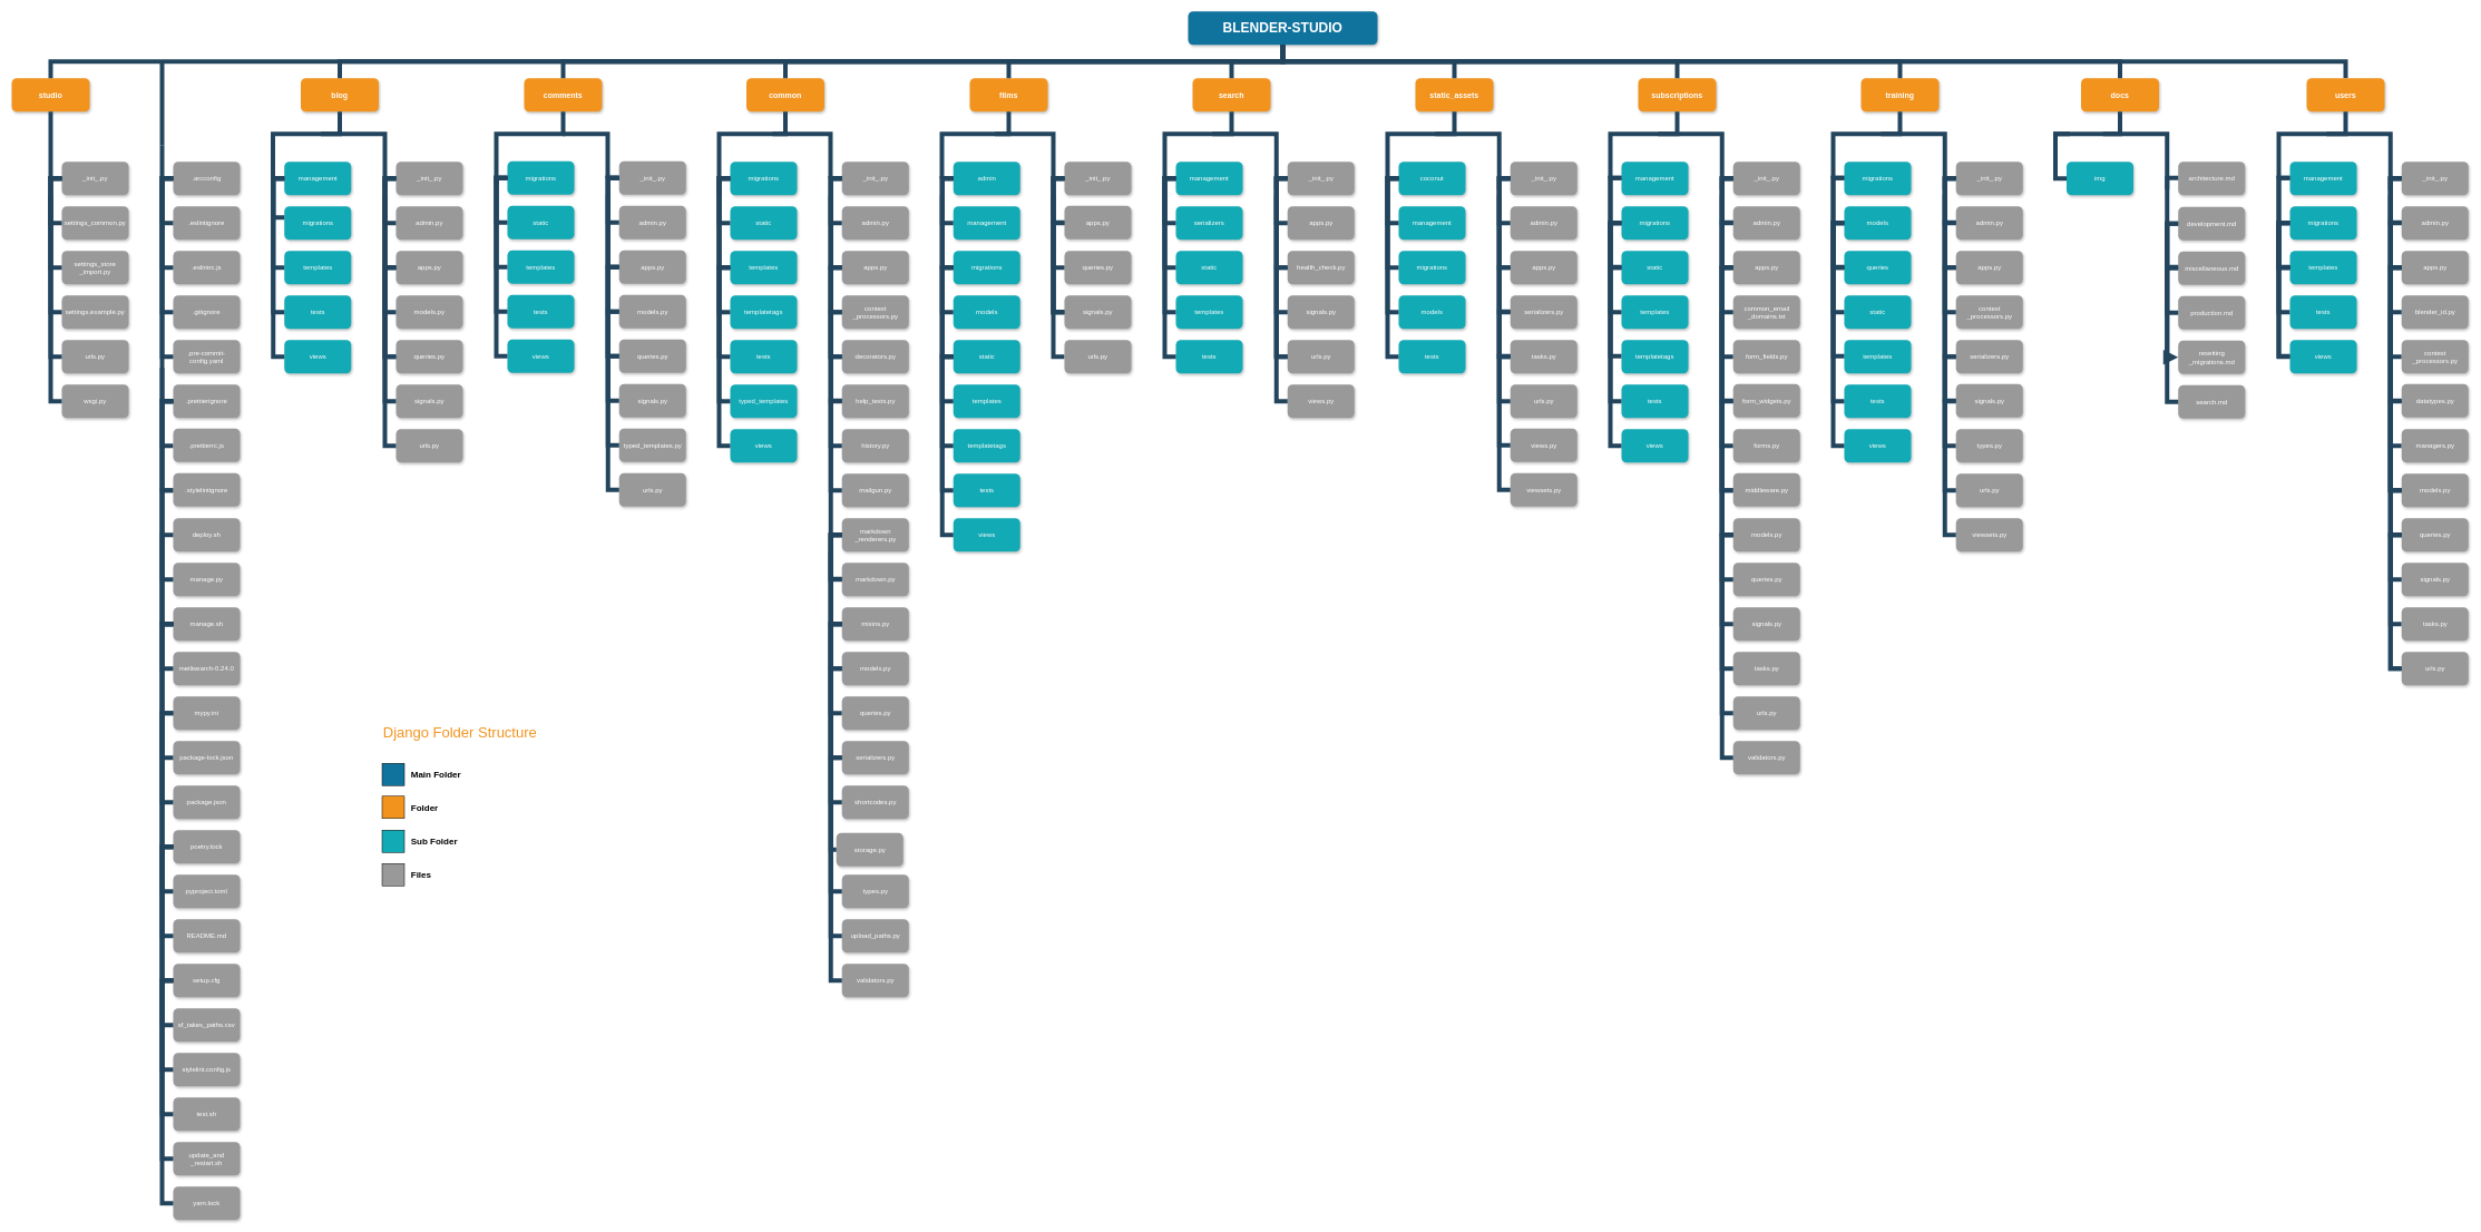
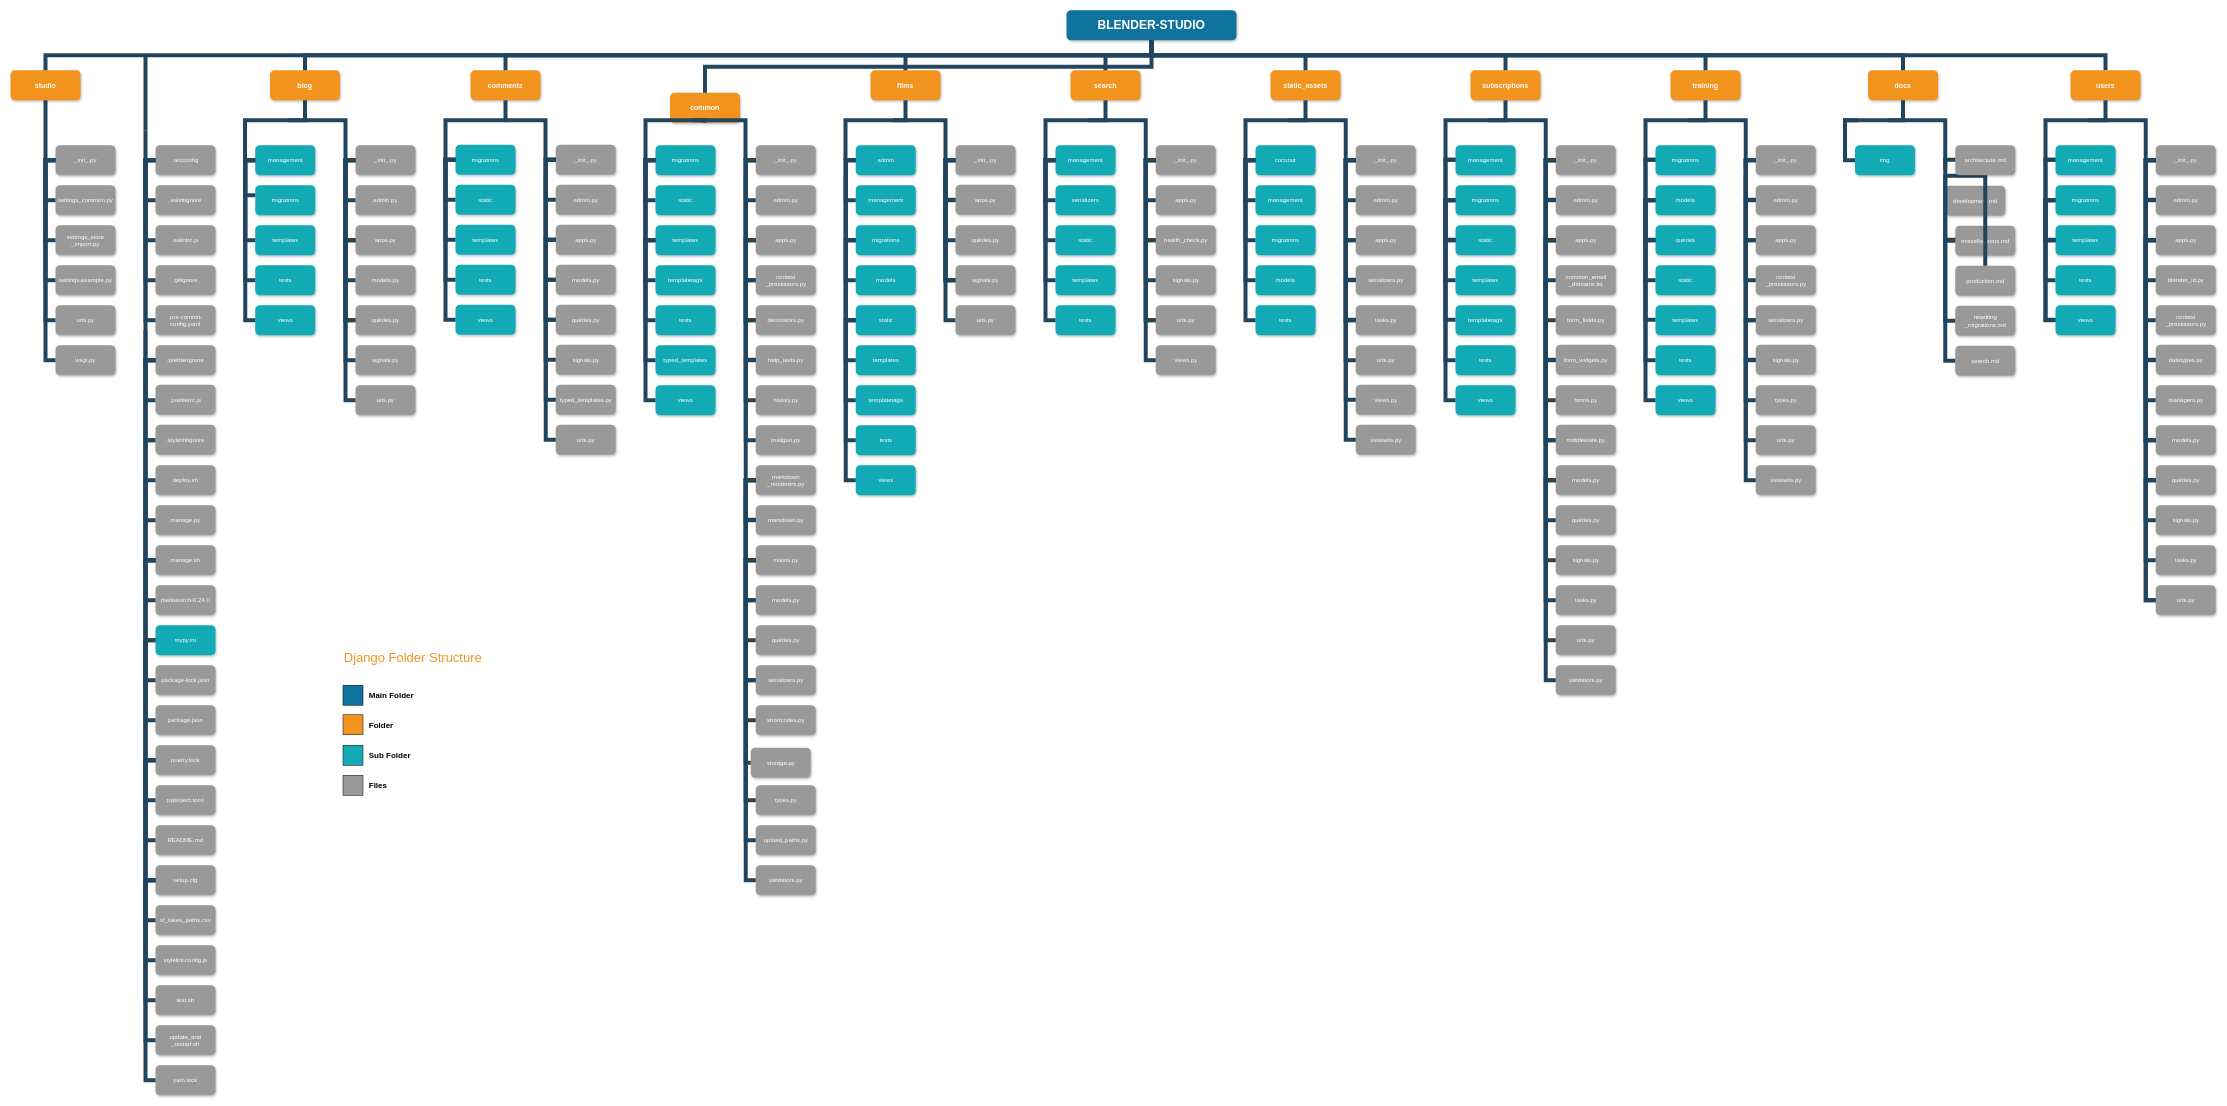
- <mxCell id="8" value="common" style="whiteSpace=wrap;rounded=1;fillColor=#F2931E;strokeColor=none;shadow=1;fontColor=#FFFFFF;fontStyle=1;fontSize=14" parent="1" vertex="1"><mxGeometry x="1339" y="140" width="140" height="60" as="geometry" /></mxCell>
+ <mxCell id="8" value="common" style="whiteSpace=wrap;rounded=1;fillColor=#F2931E;strokeColor=none;shadow=1;fontColor=#FFFFFF;fontStyle=1;fontSize=14" parent="1" vertex="1"><mxGeometry x="1339" y="185" width="140" height="60" as="geometry" /></mxCell>
- <mxCell id="92" value="development.md" style="whiteSpace=wrap;rounded=1;fillColor=#999999;strokeColor=none;shadow=1;fontColor=#FFFFFF;" parent="1" vertex="1"><mxGeometry x="3909.5" y="371" width="120" height="60" as="geometry" /></mxCell>
+ <mxCell id="92" value="development.md" style="whiteSpace=wrap;rounded=1;fillColor=#999999;strokeColor=none;shadow=1;fontColor=#FFFFFF;" parent="1" vertex="1"><mxGeometry x="3889.5" y="371" width="120" height="60" as="geometry" /></mxCell>
- <mxCell id="99" value="" style="edgeStyle=elbowEdgeStyle;elbow=horizontal;rounded=0;fontColor=#000000;endArrow=block;endFill=0;strokeWidth=8;strokeColor=#23445D;exitX=0;exitY=0.5;exitDx=0;exitDy=0;" parent="1" source="93" target="96" edge="1"><mxGeometry width="100" height="100" relative="1" as="geometry"><mxPoint x="3909.5" y="321" as="sourcePoint" /><mxPoint x="3939.5" y="431" as="targetPoint" /><Array as="points"><mxPoint x="3889.5" y="381" /></Array></mxGeometry></mxCell>
+ <mxCell id="99" value="" style="edgeStyle=elbowEdgeStyle;elbow=horizontal;rounded=0;fontColor=#000000;endArrow=none;endFill=0;strokeWidth=8;strokeColor=#23445D;exitX=0;exitY=0.5;exitDx=0;exitDy=0;" parent="1" source="93" target="96" edge="1"><mxGeometry width="100" height="100" relative="1" as="geometry"><mxPoint x="3909.5" y="321" as="sourcePoint" /><mxPoint x="3939.5" y="431" as="targetPoint" /><Array as="points"><mxPoint x="3889.5" y="381" /></Array></mxGeometry></mxCell>
- <mxCell id="67" value="mypy.ini" style="whiteSpace=wrap;rounded=1;fillColor=#999999;strokeColor=none;shadow=1;fontColor=#FFFFFF;fontStyle=0" parent="1" vertex="1"><mxGeometry x="310" y="1250" width="120" height="60" as="geometry" /></mxCell>
+ <mxCell id="67" value="mypy.ini" style="whiteSpace=wrap;rounded=1;fillColor=#12aab5;strokeColor=none;shadow=1;fontColor=#FFFFFF;fontStyle=0;" parent="1" vertex="1"><mxGeometry x="310" y="1250" width="120" height="60" as="geometry" /></mxCell>
